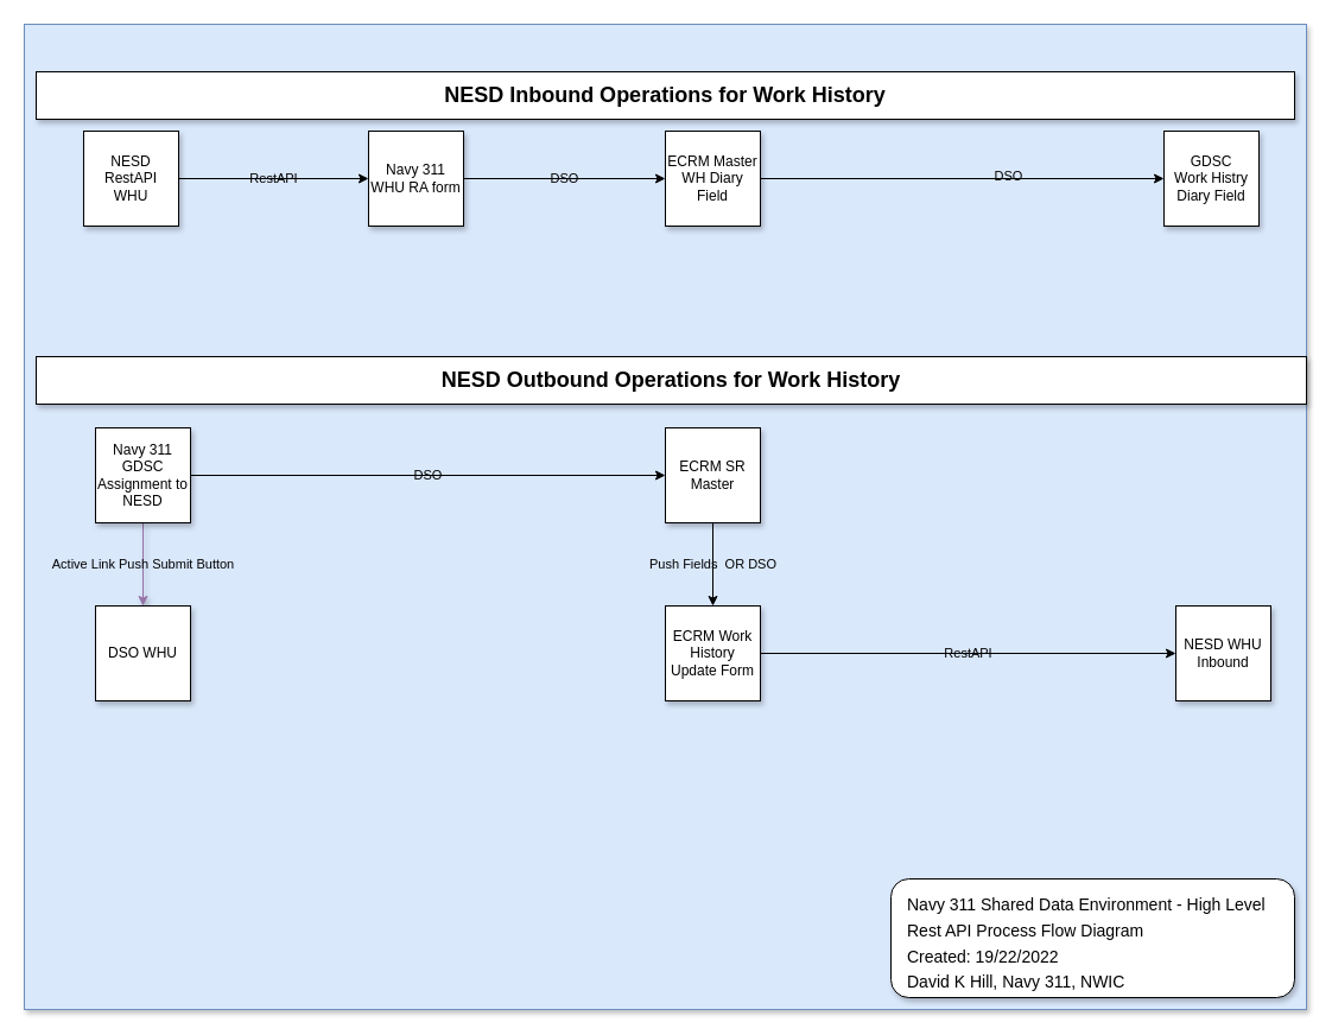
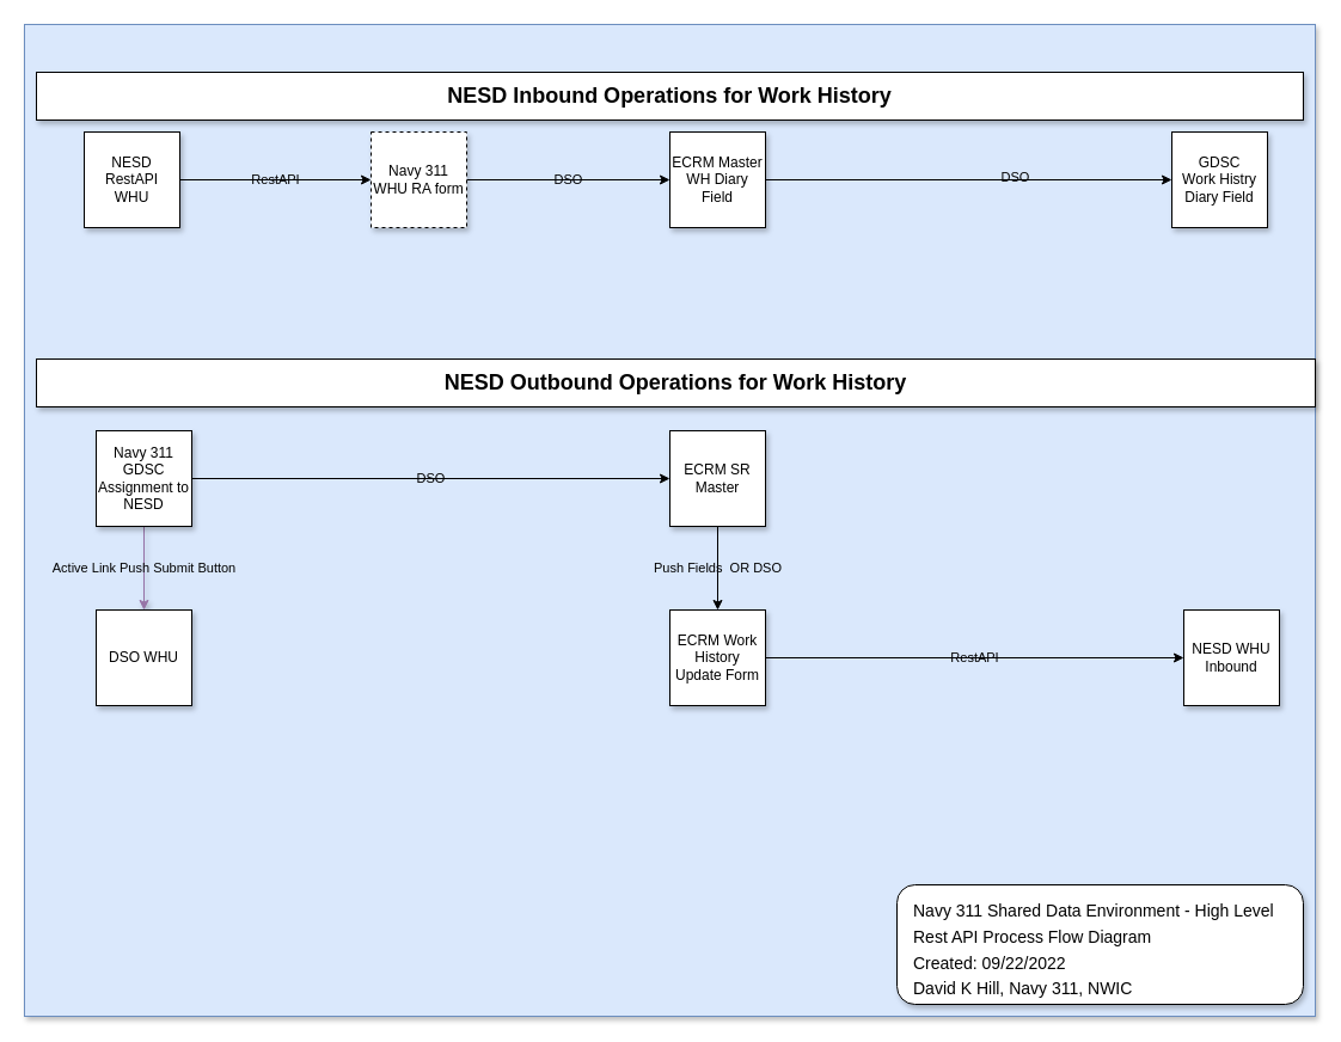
- <mxCell id="7" value="Navy 311&lt;br&gt;WHU RA form" style="whiteSpace=wrap;html=1;aspect=fixed;shadow=1;" parent="1" vertex="1"><mxGeometry x="310" y="110" width="80" height="80" as="geometry" /></mxCell>
+ <mxCell id="7" value="Navy 311&lt;br&gt;WHU RA form" style="whiteSpace=wrap;html=1;aspect=fixed;shadow=1;dashed=1;" parent="1" vertex="1"><mxGeometry x="310" y="110" width="80" height="80" as="geometry" /></mxCell>
- <mxCell id="22" value="&lt;font style=&quot;font-size: 14px;&quot;&gt;Navy 311 Shared Data Environment - High Level&lt;br&gt;Rest API Process Flow Diagram&lt;br&gt;Created: 19/22/2022&lt;br&gt;David K Hill, Navy 311, NWIC&lt;/font&gt;" style="rounded=1;whiteSpace=wrap;html=1;fontSize=18;shadow=1;align=left;spacingTop=7;spacingLeft=12;labelBorderColor=none;" parent="1" vertex="1"><mxGeometry x="750" y="740" width="340" height="100" as="geometry" /></mxCell>
+ <mxCell id="22" value="&lt;font style=&quot;font-size: 14px;&quot;&gt;Navy 311 Shared Data Environment - High Level&lt;br&gt;Rest API Process Flow Diagram&lt;br&gt;Created: 09/22/2022&lt;br&gt;David K Hill, Navy 311, NWIC&lt;/font&gt;" style="rounded=1;whiteSpace=wrap;html=1;fontSize=18;shadow=1;align=left;spacingTop=7;spacingLeft=12;labelBorderColor=none;" parent="1" vertex="1"><mxGeometry x="750" y="740" width="340" height="100" as="geometry" /></mxCell>
